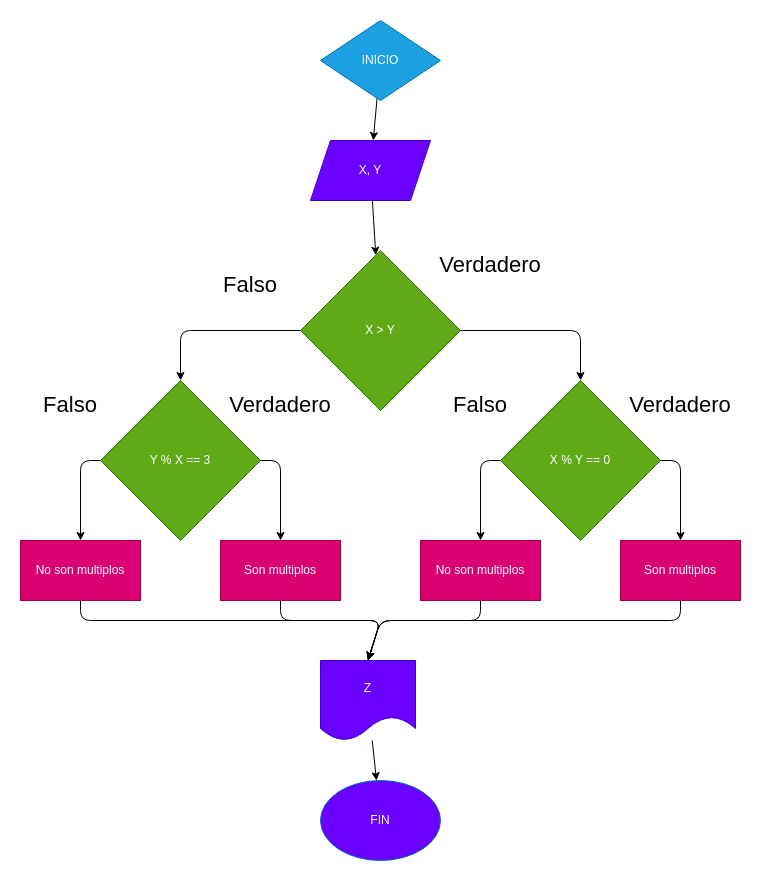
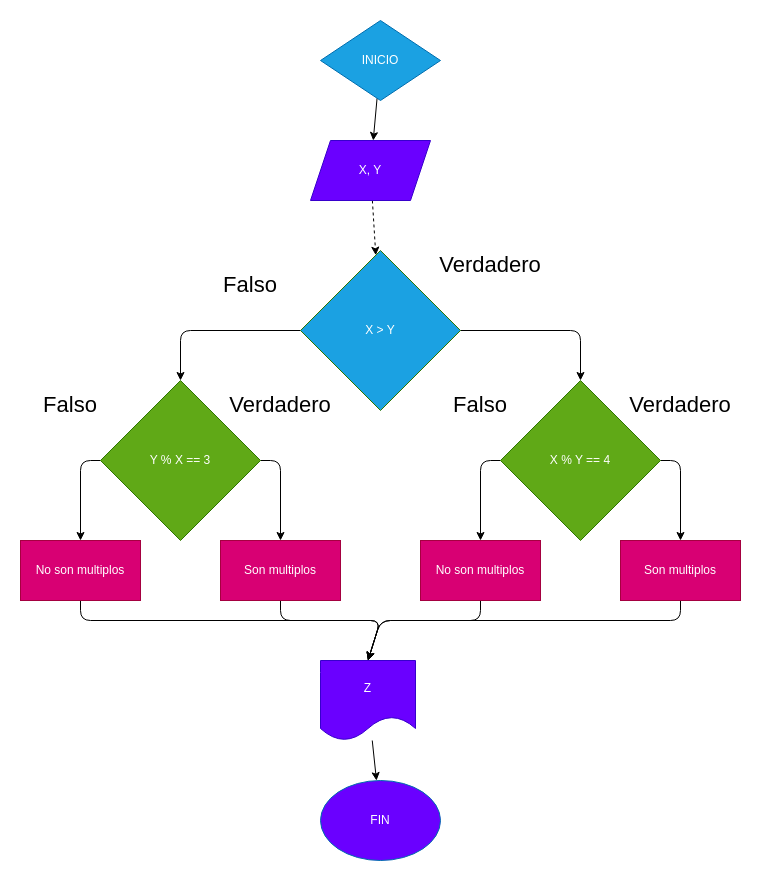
- <mxCell id="4" value="" style="edgeStyle=none;html=1;strokeColor=#000000;" edge="1" parent="1" source="5" target="8"><mxGeometry relative="1" as="geometry" /></mxCell>
+ <mxCell id="4" value="" style="edgeStyle=none;html=1;strokeColor=#000000;dashed=1;" edge="1" parent="1" source="5" target="8"><mxGeometry relative="1" as="geometry" /></mxCell>
- <mxCell id="8" value="X &amp;gt; Y" style="rhombus;whiteSpace=wrap;html=1;fillColor=#60a917;fontColor=#ffffff;strokeColor=#2D7600;" vertex="1" parent="1"><mxGeometry x="300" y="250" width="160" height="160" as="geometry" /></mxCell>
+ <mxCell id="8" value="X &amp;gt; Y" style="rhombus;whiteSpace=wrap;html=1;fillColor=#1ba1e2;fontColor=#ffffff;strokeColor=#2D7600;" vertex="1" parent="1"><mxGeometry x="300" y="250" width="160" height="160" as="geometry" /></mxCell>
- <mxCell id="17" value="X % Y == 0" style="rhombus;whiteSpace=wrap;html=1;fillColor=#60a917;fontColor=#ffffff;strokeColor=#2D7600;" vertex="1" parent="1"><mxGeometry x="500" y="380" width="160" height="160" as="geometry" /></mxCell>
+ <mxCell id="17" value="X % Y == 4" style="rhombus;whiteSpace=wrap;html=1;fillColor=#60a917;fontColor=#ffffff;strokeColor=#2D7600;" vertex="1" parent="1"><mxGeometry x="500" y="380" width="160" height="160" as="geometry" /></mxCell>
